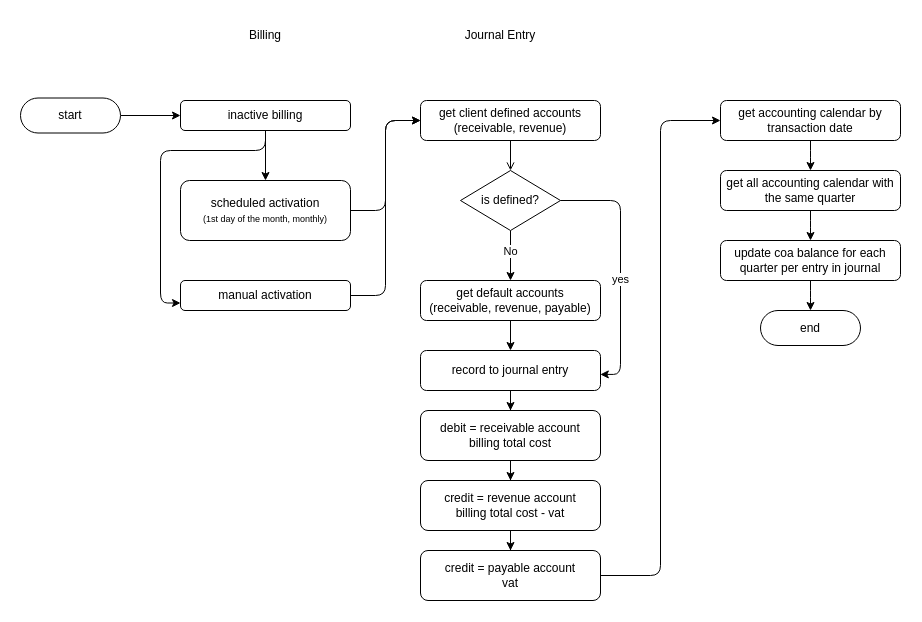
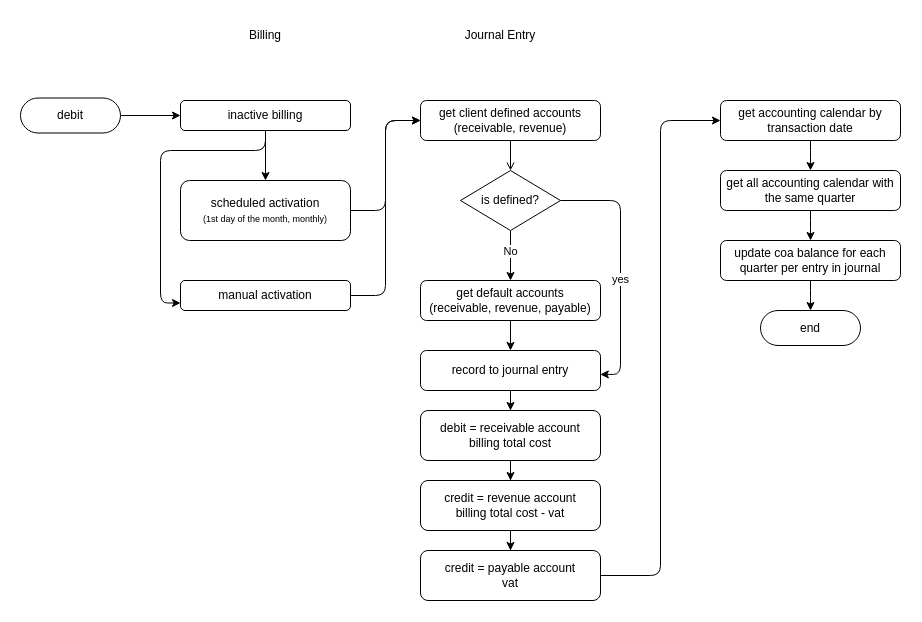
- <mxCell id="35" value="start" style="rounded=1;whiteSpace=wrap;html=1;arcSize=50;" vertex="1" parent="1"><mxGeometry x="20" y="97.5" width="100" height="35" as="geometry" /></mxCell>
+ <mxCell id="35" value="debit" style="rounded=1;whiteSpace=wrap;html=1;arcSize=50;" vertex="1" parent="1"><mxGeometry x="20" y="97.5" width="100" height="35" as="geometry" /></mxCell>
